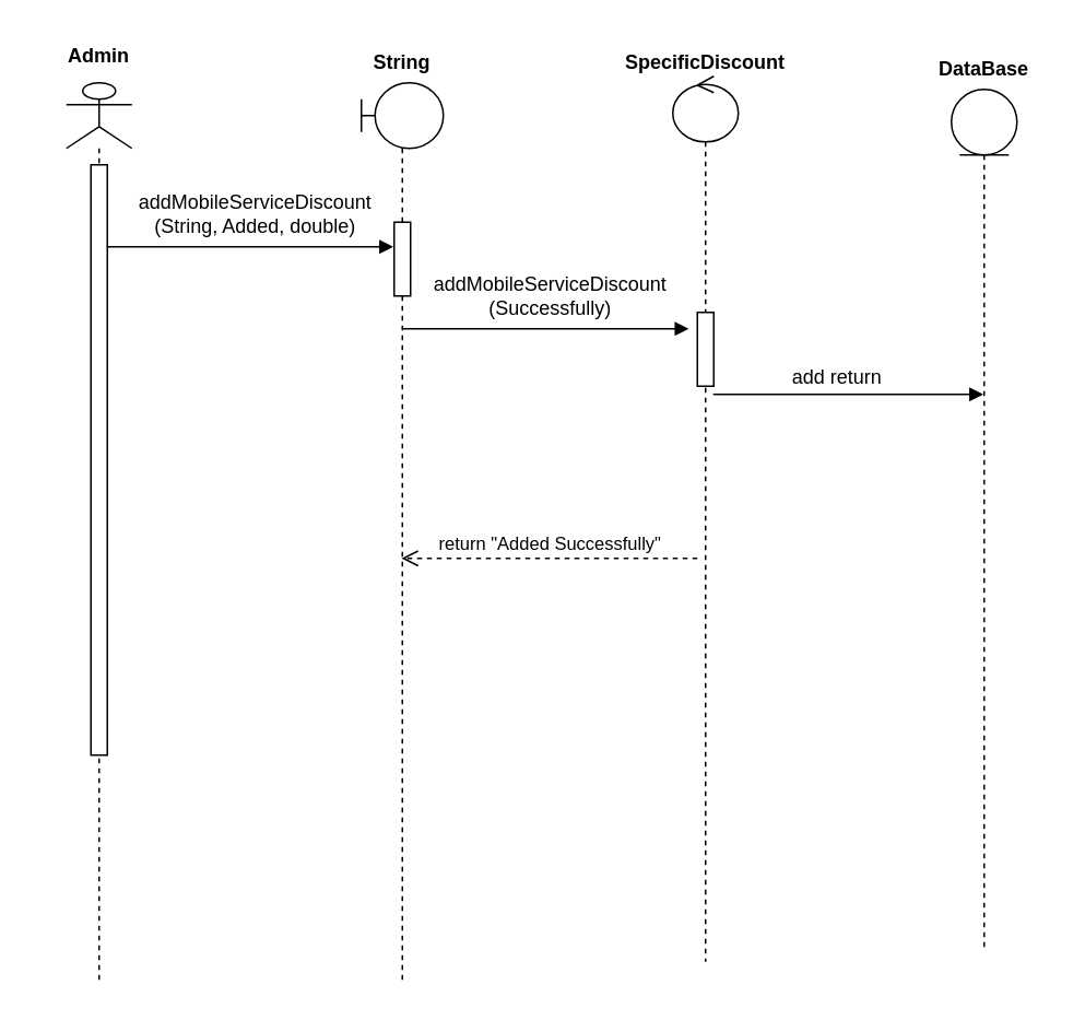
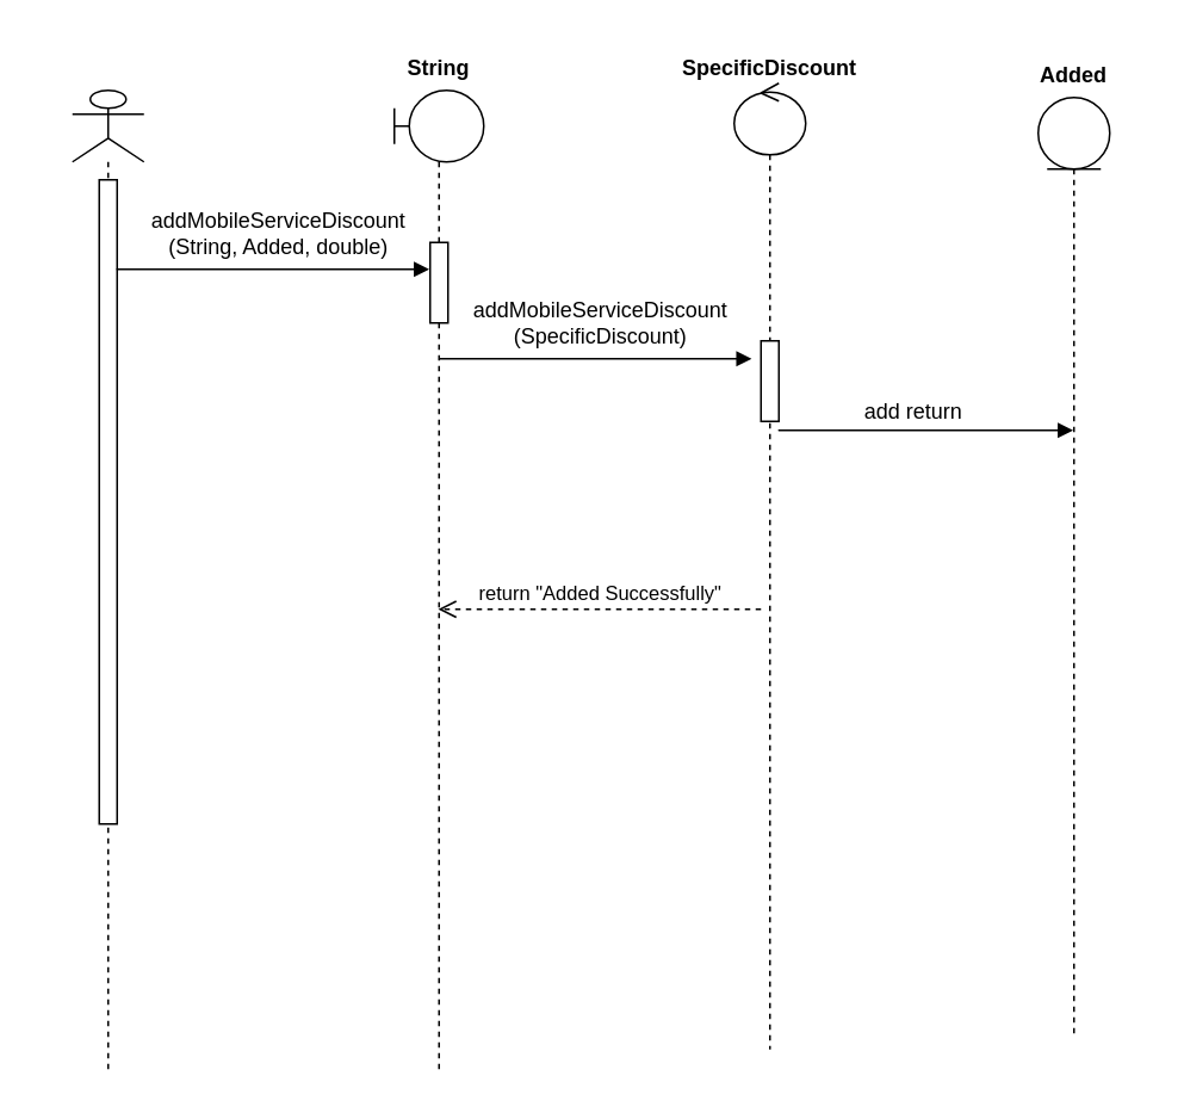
- <mxCell id="4" value="Admin" style="text;align=center;fontStyle=1;verticalAlign=middle;spacingLeft=3;spacingRight=3;strokeColor=none;rotatable=0;points=[[0,0.5],[1,0.5]];portConstraint=eastwest;" parent="1" vertex="1"><mxGeometry x="20" y="20" width="80" height="26" as="geometry" /></mxCell>
- <mxCell id="13" value="DataBase" style="text;align=center;fontStyle=1;verticalAlign=middle;spacingLeft=3;spacingRight=3;strokeColor=none;rotatable=0;points=[[0,0.5],[1,0.5]];portConstraint=eastwest;" parent="1" vertex="1"><mxGeometry x="560" y="28" width="80" height="26" as="geometry" /></mxCell>
+ <mxCell id="13" value="Added" style="text;align=center;fontStyle=1;verticalAlign=middle;spacingLeft=3;spacingRight=3;strokeColor=none;rotatable=0;points=[[0,0.5],[1,0.5]];portConstraint=eastwest;" parent="1" vertex="1"><mxGeometry x="560" y="28" width="80" height="26" as="geometry" /></mxCell>
- <mxCell id="18" value="addMobileServiceDiscount&lt;br&gt;(Successfully)" style="text;html=1;align=center;verticalAlign=middle;resizable=0;points=[];autosize=1;strokeColor=none;fillColor=none;" parent="1" vertex="1"><mxGeometry x="250" y="160" width="170" height="40" as="geometry" /></mxCell>
+ <mxCell id="18" value="addMobileServiceDiscount&lt;br&gt;(SpecificDiscount)" style="text;html=1;align=center;verticalAlign=middle;resizable=0;points=[];autosize=1;strokeColor=none;fillColor=none;" parent="1" vertex="1"><mxGeometry x="250" y="160" width="170" height="40" as="geometry" /></mxCell>
